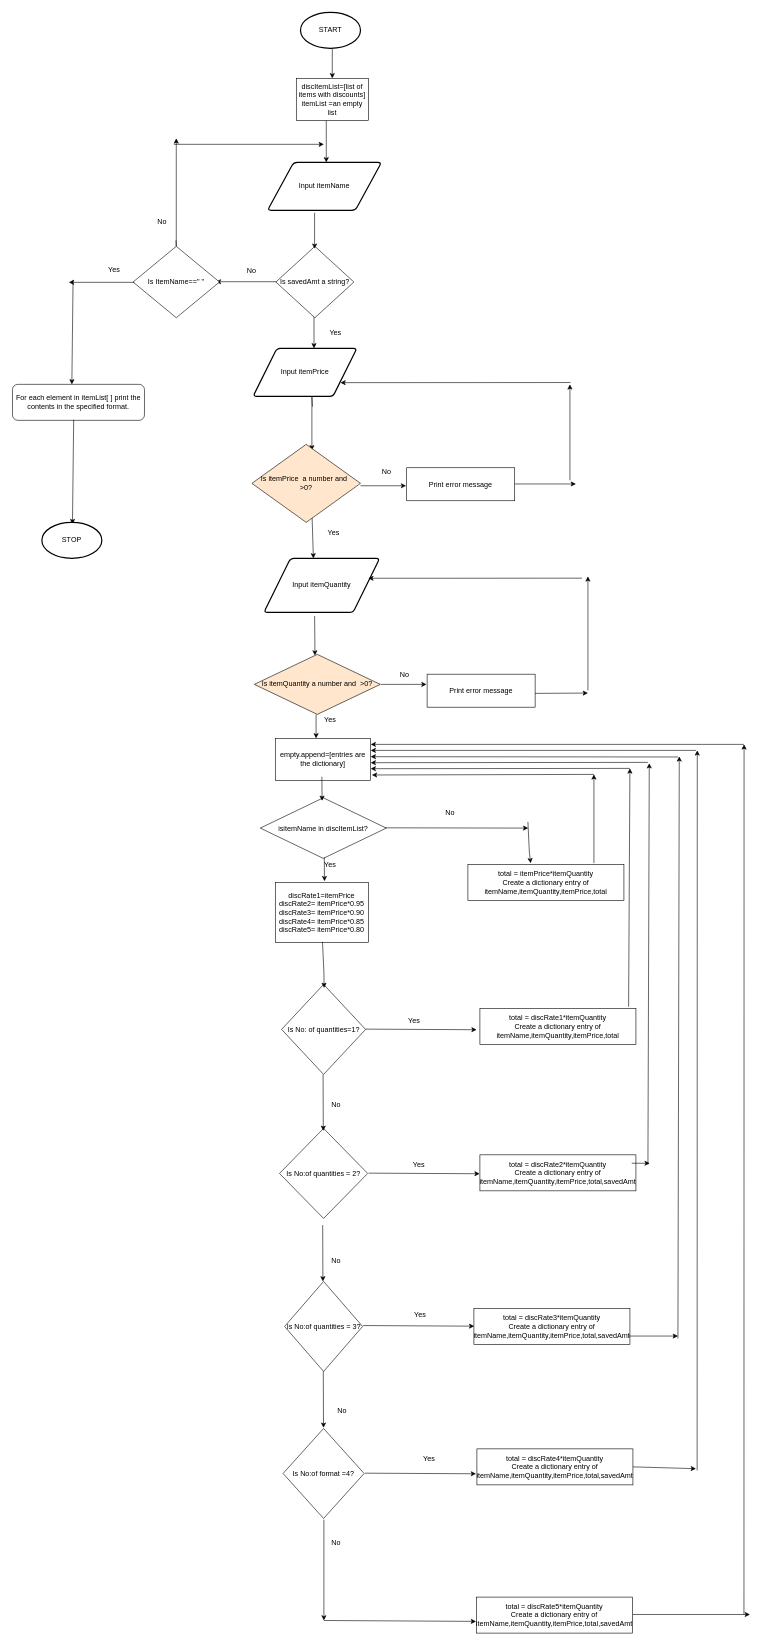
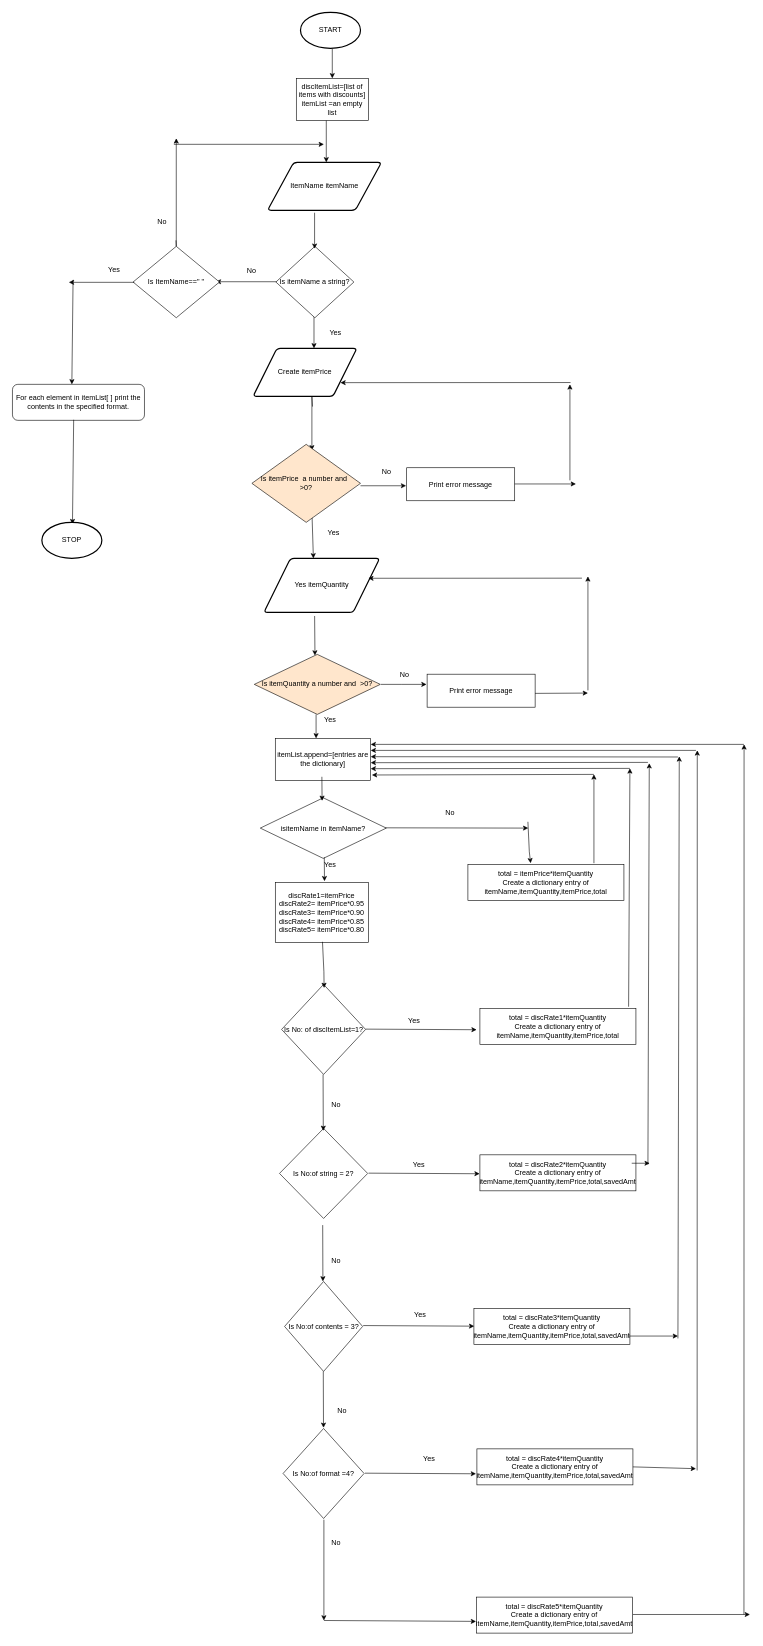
- <mxCell id="3" value="Input itemName" style="shape=parallelogram;html=1;strokeWidth=2;perimeter=parallelogramPerimeter;whiteSpace=wrap;rounded=1;arcSize=12;size=0.23;" parent="1" vertex="1"><mxGeometry x="445" y="270" width="190" height="80" as="geometry" /></mxCell>
+ <mxCell id="3" value="ItemName itemName" style="shape=parallelogram;html=1;strokeWidth=2;perimeter=parallelogramPerimeter;whiteSpace=wrap;rounded=1;arcSize=12;size=0.23;" parent="1" vertex="1"><mxGeometry x="445" y="270" width="190" height="80" as="geometry" /></mxCell>
- <mxCell id="17" value="Is savedAmt a string?" style="rhombus;whiteSpace=wrap;html=1;" parent="1" vertex="1"><mxGeometry x="459" y="410" width="130" height="119" as="geometry" /></mxCell>
+ <mxCell id="17" value="Is itemName a string?" style="rhombus;whiteSpace=wrap;html=1;" parent="1" vertex="1"><mxGeometry x="459" y="410" width="130" height="119" as="geometry" /></mxCell>
- <mxCell id="23" value="Input itemPrice" style="shape=parallelogram;html=1;strokeWidth=2;perimeter=parallelogramPerimeter;whiteSpace=wrap;rounded=1;arcSize=12;size=0.23;" parent="1" vertex="1"><mxGeometry x="421" y="580" width="173" height="80" as="geometry" /></mxCell>
+ <mxCell id="23" value="Create itemPrice" style="shape=parallelogram;html=1;strokeWidth=2;perimeter=parallelogramPerimeter;whiteSpace=wrap;rounded=1;arcSize=12;size=0.23;" parent="1" vertex="1"><mxGeometry x="421" y="580" width="173" height="80" as="geometry" /></mxCell>
- <mxCell id="25" value="Input itemQuantity" style="shape=parallelogram;html=1;strokeWidth=2;perimeter=parallelogramPerimeter;whiteSpace=wrap;rounded=1;arcSize=12;size=0.23;" parent="1" vertex="1"><mxGeometry x="439" y="930" width="193" height="90" as="geometry" /></mxCell>
+ <mxCell id="25" value="Yes itemQuantity" style="shape=parallelogram;html=1;strokeWidth=2;perimeter=parallelogramPerimeter;whiteSpace=wrap;rounded=1;arcSize=12;size=0.23;" parent="1" vertex="1"><mxGeometry x="439" y="930" width="193" height="90" as="geometry" /></mxCell>
- <mxCell id="54" value="empty.append=[entries are the dictionary]" style="rounded=0;whiteSpace=wrap;html=1;" vertex="1" parent="1"><mxGeometry x="458" y="1230" width="159" height="70" as="geometry" /></mxCell>
+ <mxCell id="54" value="itemList.append=[entries are the dictionary]" style="rounded=0;whiteSpace=wrap;html=1;" vertex="1" parent="1"><mxGeometry x="458" y="1230" width="159" height="70" as="geometry" /></mxCell>
- <mxCell id="74" value="isitemName in discItemList?" style="rhombus;whiteSpace=wrap;html=1;" vertex="1" parent="1"><mxGeometry x="433" y="1329" width="210" height="101" as="geometry" /></mxCell>
+ <mxCell id="74" value="isitemName in itemName?" style="rhombus;whiteSpace=wrap;html=1;" vertex="1" parent="1"><mxGeometry x="433" y="1329" width="210" height="101" as="geometry" /></mxCell>
- <mxCell id="4" value="Is No: of quantities=1?" style="rhombus;whiteSpace=wrap;html=1;" parent="1" vertex="1"><mxGeometry x="468.5" y="1640" width="140" height="150" as="geometry" /></mxCell>
+ <mxCell id="4" value="Is No: of discItemList=1?" style="rhombus;whiteSpace=wrap;html=1;" parent="1" vertex="1"><mxGeometry x="468.5" y="1640" width="140" height="150" as="geometry" /></mxCell>
- <mxCell id="8" value="Is No:of quantities = 2?" style="rhombus;whiteSpace=wrap;html=1;" parent="1" vertex="1"><mxGeometry x="465" y="1880" width="147" height="150" as="geometry" /></mxCell>
+ <mxCell id="8" value="Is No:of string = 2?" style="rhombus;whiteSpace=wrap;html=1;" parent="1" vertex="1"><mxGeometry x="465" y="1880" width="147" height="150" as="geometry" /></mxCell>
- <mxCell id="10" value="Is No:of quantities = 3?" style="rhombus;whiteSpace=wrap;html=1;" parent="1" vertex="1"><mxGeometry x="473.5" y="2135" width="130" height="150" as="geometry" /></mxCell>
+ <mxCell id="10" value="Is No:of contents = 3?" style="rhombus;whiteSpace=wrap;html=1;" parent="1" vertex="1"><mxGeometry x="473.5" y="2135" width="130" height="150" as="geometry" /></mxCell>
